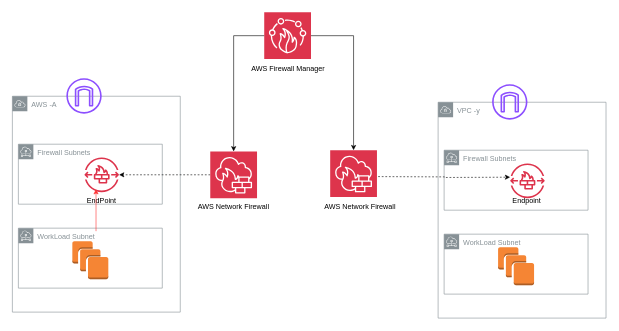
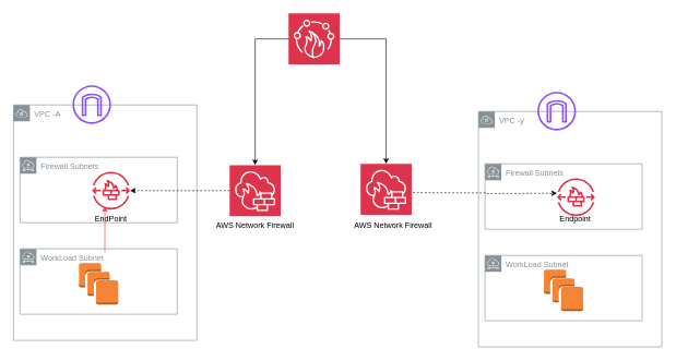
- <mxCell id="25" value="AWS Firewall Manager" style="text;strokeColor=none;align=center;fillColor=none;html=1;verticalAlign=middle;whiteSpace=wrap;rounded=0;" vertex="1" parent="1"><mxGeometry x="410" y="100" width="140" height="30" as="geometry" /></mxCell>
- <mxCell id="2" value="AWS -A" style="sketch=0;outlineConnect=0;gradientColor=none;html=1;whiteSpace=wrap;fontSize=12;fontStyle=0;shape=mxgraph.aws4.group;grIcon=mxgraph.aws4.group_vpc;strokeColor=#879196;fillColor=none;verticalAlign=top;align=left;spacingLeft=30;fontColor=#879196;dashed=0;" vertex="1" parent="1"><mxGeometry x="20" y="160" width="280" height="360" as="geometry" /></mxCell>
+ <mxCell id="2" value="VPC -A" style="sketch=0;outlineConnect=0;gradientColor=none;html=1;whiteSpace=wrap;fontSize=12;fontStyle=0;shape=mxgraph.aws4.group;grIcon=mxgraph.aws4.group_vpc;strokeColor=#879196;fillColor=none;verticalAlign=top;align=left;spacingLeft=30;fontColor=#879196;dashed=0;" vertex="1" parent="1"><mxGeometry x="20" y="160" width="280" height="360" as="geometry" /></mxCell>
